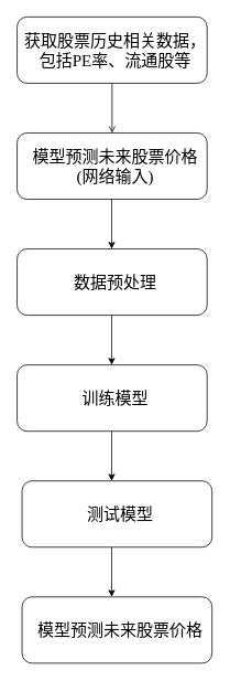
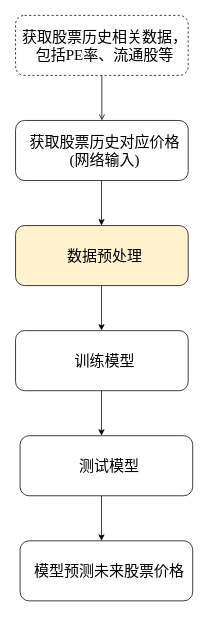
- <mxCell id="2" value="获取股票历史相关数据，包括PE率、流通股等" style="rounded=1;whiteSpace=wrap;html=1;fontStyle=0;fontSize=20;align=center;labelBackgroundColor=none;glass=0;shadow=0;overflow=hidden;verticalAlign=middle;fontFamily=Tahoma;spacingTop=0;spacing=4;spacingLeft=-3;spacingRight=-11;" vertex="1" parent="1"><mxGeometry x="20" y="20" width="230" height="80" as="geometry" /></mxCell>
+ <mxCell id="2" value="获取股票历史相关数据，包括PE率、流通股等" style="rounded=1;whiteSpace=wrap;html=1;fontStyle=0;fontSize=20;align=center;labelBackgroundColor=none;glass=0;shadow=0;overflow=hidden;verticalAlign=middle;fontFamily=Tahoma;spacingTop=0;spacing=4;spacingLeft=-3;spacingRight=-11;dashed=1;" vertex="1" parent="1"><mxGeometry x="20" y="20" width="230" height="80" as="geometry" /></mxCell>
- <mxCell id="3" value="模型预测未来股票价格&lt;br&gt;(网络输入)" style="rounded=1;whiteSpace=wrap;html=1;fontStyle=0;fontSize=20;align=center;labelBackgroundColor=none;glass=0;shadow=0;overflow=hidden;verticalAlign=middle;fontFamily=Tahoma;spacingTop=0;spacing=4;spacingLeft=-3;spacingRight=-11;" vertex="1" parent="1"><mxGeometry x="20" y="160" width="230" height="80" as="geometry" /></mxCell>
+ <mxCell id="3" value="获取股票历史对应价格&lt;br&gt;(网络输入)" style="rounded=1;whiteSpace=wrap;html=1;fontStyle=0;fontSize=20;align=center;labelBackgroundColor=none;glass=0;shadow=0;overflow=hidden;verticalAlign=middle;fontFamily=Tahoma;spacingTop=0;spacing=4;spacingLeft=-3;spacingRight=-11;" vertex="1" parent="1"><mxGeometry x="20" y="160" width="230" height="80" as="geometry" /></mxCell>
- <mxCell id="4" value="数据预处理" style="rounded=1;whiteSpace=wrap;html=1;fontStyle=0;fontSize=20;align=center;labelBackgroundColor=none;glass=0;shadow=0;overflow=hidden;verticalAlign=middle;fontFamily=Tahoma;spacingTop=0;spacing=4;spacingLeft=-3;spacingRight=-11;" vertex="1" parent="1"><mxGeometry x="20" y="300" width="230" height="80" as="geometry" /></mxCell>
+ <mxCell id="4" value="数据预处理" style="rounded=1;whiteSpace=wrap;html=1;fontStyle=0;fontSize=20;align=center;labelBackgroundColor=none;glass=0;shadow=0;overflow=hidden;verticalAlign=middle;fontFamily=Tahoma;spacingTop=0;spacing=4;spacingLeft=-3;spacingRight=-11;fillColor=#fff2cc;" vertex="1" parent="1"><mxGeometry x="20" y="300" width="230" height="80" as="geometry" /></mxCell>
